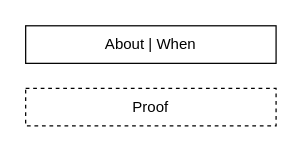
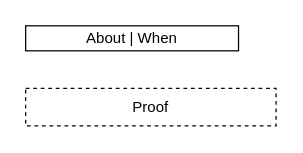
- <mxCell id="2" value="About | When" style="rounded=0;whiteSpace=wrap;html=1;" parent="1" vertex="1"><mxGeometry x="20" y="20" width="200" height="30" as="geometry" /></mxCell>
+ <mxCell id="2" value="About | When" style="rounded=0;whiteSpace=wrap;html=1;" parent="1" vertex="1"><mxGeometry x="20" y="20" width="170" height="20" as="geometry" /></mxCell>
